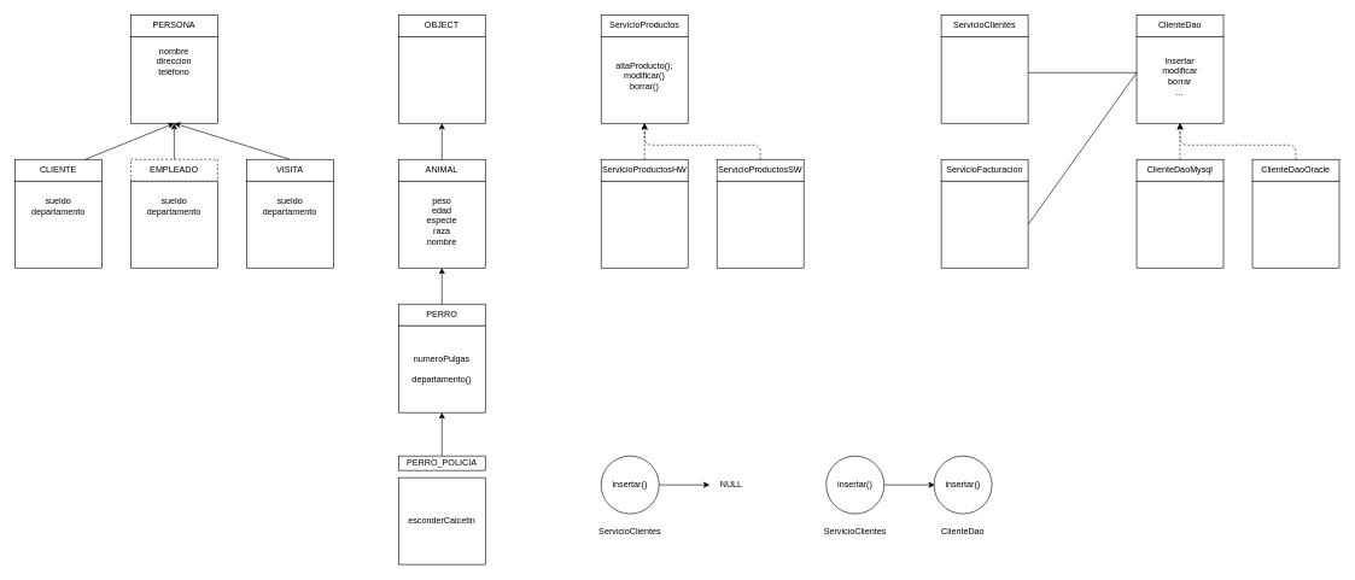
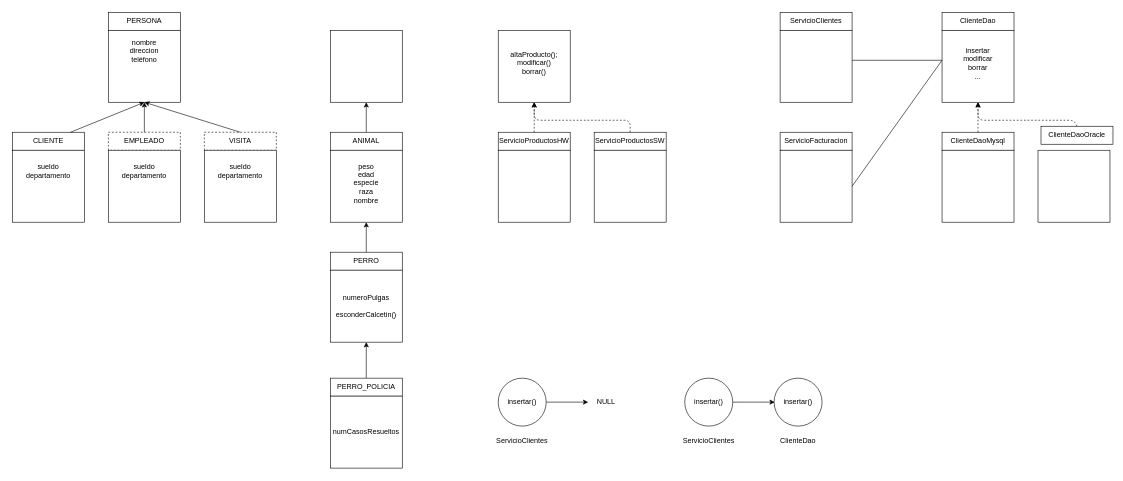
- <mxCell id="57" value="OBJECT" style="rounded=0;whiteSpace=wrap;html=1;" parent="1" vertex="1"><mxGeometry x="550" y="20" width="120" height="30" as="geometry" /></mxCell>
- <mxCell id="16" value="ServicioProductos" style="rounded=0;whiteSpace=wrap;html=1;" parent="1" vertex="1"><mxGeometry x="830" y="20" width="120" height="30" as="geometry" /></mxCell>
- <mxCell id="52" value="&lt;span style=&quot;font-weight: normal;&quot;&gt;VISITA&lt;/span&gt;" style="rounded=0;whiteSpace=wrap;html=1;fontStyle=1" parent="1" vertex="1"><mxGeometry x="340" y="220" width="120" height="30" as="geometry" /></mxCell>
+ <mxCell id="52" value="&lt;span style=&quot;font-weight: normal;&quot;&gt;VISITA&lt;/span&gt;" style="rounded=0;whiteSpace=wrap;html=1;fontStyle=1;dashed=1;" parent="1" vertex="1"><mxGeometry x="340" y="220" width="120" height="30" as="geometry" /></mxCell>
- <mxCell id="31" value="ClienteDaoOracle" style="rounded=0;whiteSpace=wrap;html=1;" parent="1" vertex="1"><mxGeometry x="1730" y="220" width="120" height="30" as="geometry" /></mxCell>
+ <mxCell id="31" value="ClienteDaoOracle" style="rounded=0;whiteSpace=wrap;html=1;" parent="1" vertex="1"><mxGeometry x="1735" y="210" width="120" height="30" as="geometry" /></mxCell>
- <mxCell id="13" value="numeroPulgas&lt;br&gt;&lt;br&gt;departamento()" style="rounded=0;whiteSpace=wrap;html=1;" parent="1" vertex="1"><mxGeometry x="550" y="450" width="120" height="120" as="geometry" /></mxCell>
+ <mxCell id="13" value="numeroPulgas&lt;br&gt;&lt;br&gt;esconderCalcetin()" style="rounded=0;whiteSpace=wrap;html=1;" parent="1" vertex="1"><mxGeometry x="550" y="450" width="120" height="120" as="geometry" /></mxCell>
- <mxCell id="60" value="PERRO_POLICIA" style="rounded=0;whiteSpace=wrap;html=1;" parent="1" vertex="1"><mxGeometry x="550" y="630" width="120" height="20" as="geometry" /></mxCell>
+ <mxCell id="60" value="PERRO_POLICIA" style="rounded=0;whiteSpace=wrap;html=1;" parent="1" vertex="1"><mxGeometry x="550" y="630" width="120" height="30" as="geometry" /></mxCell>
- <mxCell id="61" value="esconderCalcetin" style="rounded=0;whiteSpace=wrap;html=1;" parent="1" vertex="1"><mxGeometry x="550" y="660" width="120" height="120" as="geometry" /></mxCell>
+ <mxCell id="61" value="numCasosResueltos" style="rounded=0;whiteSpace=wrap;html=1;" parent="1" vertex="1"><mxGeometry x="550" y="660" width="120" height="120" as="geometry" /></mxCell>
